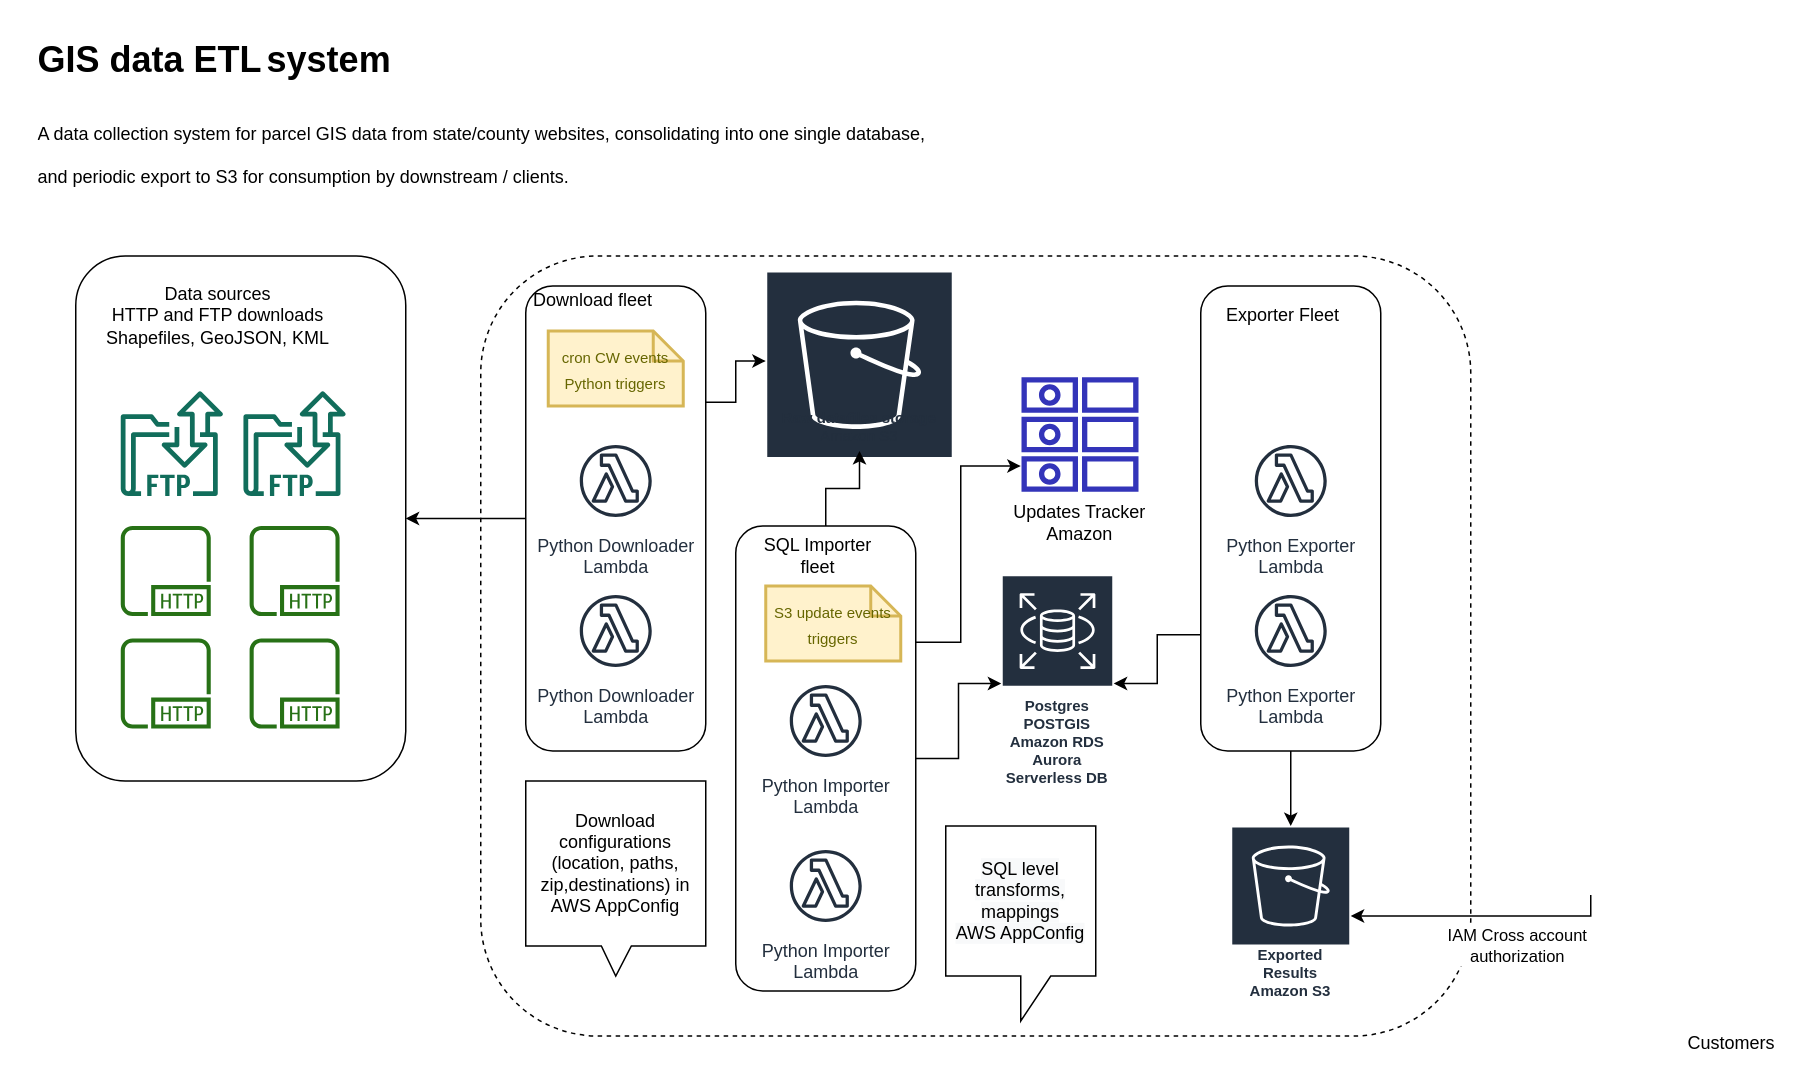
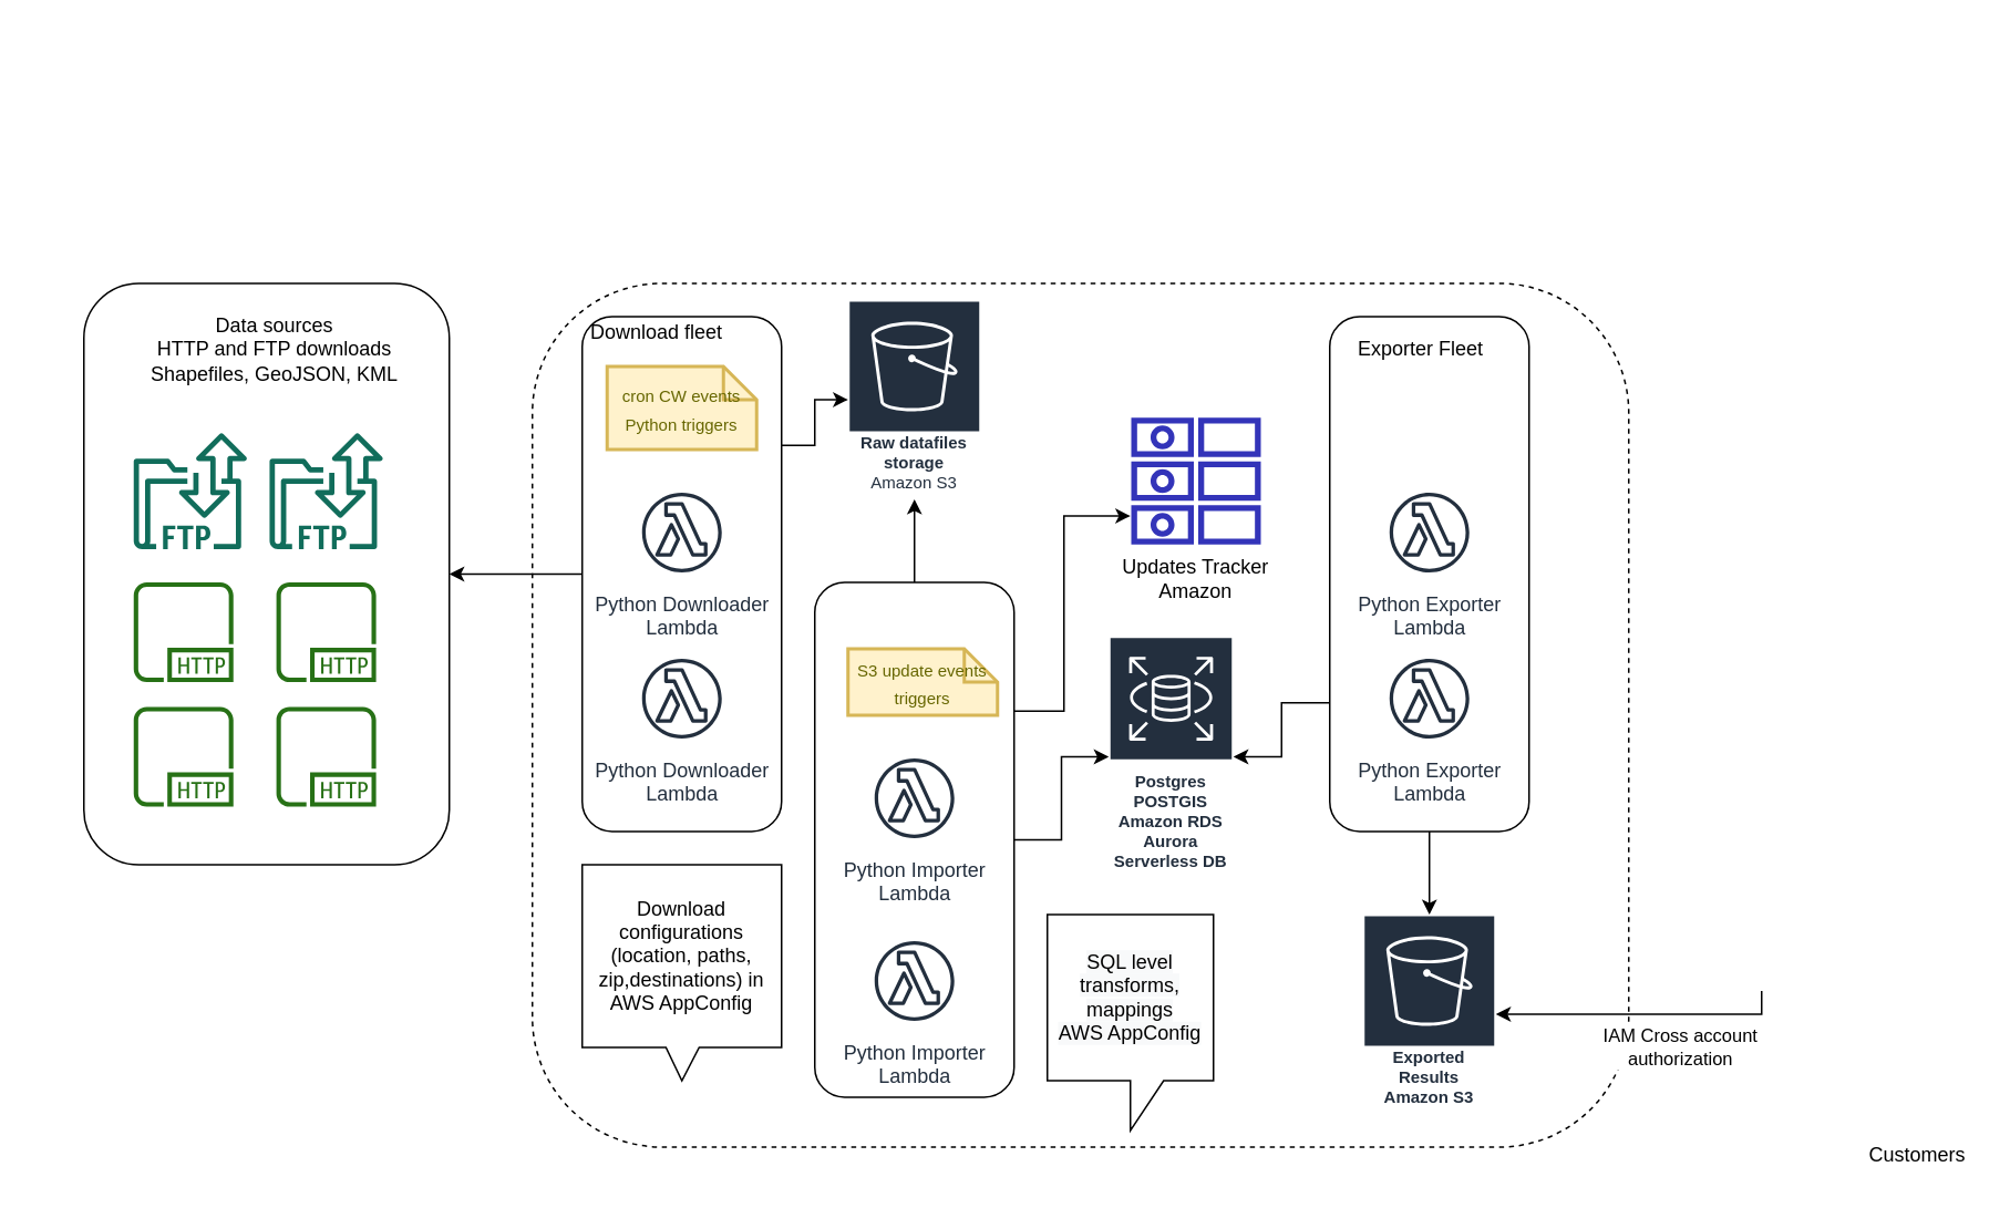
- <mxCell id="2" value="&lt;h1&gt;&lt;span&gt;GIS data&amp;nbsp;&lt;/span&gt;ETL&lt;span style=&quot;font-size: 12px ; font-weight: normal&quot;&gt;&amp;nbsp;&lt;/span&gt;system&amp;nbsp;&lt;/h1&gt;&lt;h1&gt;&lt;span style=&quot;font-size: 12px ; font-weight: normal&quot;&gt;A data collection system for parcel GIS data from state/county websites, consolidating into one single database, and periodic export to S3 for consumption by downstream / clients.&lt;/span&gt;&lt;/h1&gt;" style="text;html=1;strokeColor=none;fillColor=none;spacing=5;spacingTop=-20;whiteSpace=wrap;overflow=hidden;rounded=0;" vertex="1" parent="1"><mxGeometry x="20" y="20" width="620" height="120" as="geometry" /></mxCell>
- <mxCell id="4" value="Data sources&lt;br&gt;HTTP and FTP downloads&lt;br&gt;Shapefiles, GeoJSON, KML" style="text;html=1;strokeColor=none;fillColor=none;align=center;verticalAlign=middle;whiteSpace=wrap;rounded=0;" vertex="1" parent="1"><mxGeometry x="50" y="180" width="190" height="60" as="geometry" /></mxCell>
+ <mxCell id="4" value="Data sources&lt;br&gt;HTTP and FTP downloads&lt;br&gt;Shapefiles, GeoJSON, KML" style="text;html=1;strokeColor=none;fillColor=none;align=center;verticalAlign=middle;whiteSpace=wrap;rounded=0;" vertex="1" parent="1"><mxGeometry x="70" y="180" width="190" height="60" as="geometry" /></mxCell>
- <mxCell id="12" value="Raw datafiles storage&lt;br&gt;&lt;span style=&quot;font-weight: normal&quot;&gt;Amazon S3&lt;/span&gt;" style="outlineConnect=0;fontColor=#232F3E;gradientColor=none;strokeColor=#ffffff;fillColor=#232F3E;dashed=0;verticalLabelPosition=middle;verticalAlign=bottom;align=center;html=1;whiteSpace=wrap;fontSize=10;fontStyle=1;spacing=3;shape=mxgraph.aws4.productIcon;prIcon=mxgraph.aws4.s3;" vertex="1" parent="1"><mxGeometry x="510" y="180" width="125" height="120" as="geometry" /></mxCell>
+ <mxCell id="12" value="Raw datafiles storage&lt;br&gt;&lt;span style=&quot;font-weight: normal&quot;&gt;Amazon S3&lt;/span&gt;" style="outlineConnect=0;fontColor=#232F3E;gradientColor=none;strokeColor=#ffffff;fillColor=#232F3E;dashed=0;verticalLabelPosition=middle;verticalAlign=bottom;align=center;html=1;whiteSpace=wrap;fontSize=10;fontStyle=1;spacing=3;shape=mxgraph.aws4.productIcon;prIcon=mxgraph.aws4.s3;" vertex="1" parent="1"><mxGeometry x="510" y="180" width="80" height="120" as="geometry" /></mxCell>
- <mxCell id="20" value="SQL Importer fleet" style="text;html=1;strokeColor=none;fillColor=none;align=center;verticalAlign=middle;whiteSpace=wrap;rounded=0;" vertex="1" parent="17"><mxGeometry x="10" y="10" width="90" height="20" as="geometry" /></mxCell>
- <mxCell id="21" value="&lt;span style=&quot;font-size: 10px&quot;&gt;S3 update events triggers&lt;/span&gt;" style="shape=note;strokeWidth=2;fontSize=14;size=20;whiteSpace=wrap;html=1;fillColor=#fff2cc;strokeColor=#d6b656;fontColor=#666600;" vertex="1" parent="17"><mxGeometry x="20" y="40" width="90" height="50" as="geometry" /></mxCell>
+ <mxCell id="21" value="&lt;span style=&quot;font-size: 10px&quot;&gt;S3 update events triggers&lt;/span&gt;" style="shape=note;strokeWidth=2;fontSize=14;size=20;whiteSpace=wrap;html=1;fillColor=#fff2cc;strokeColor=#d6b656;fontColor=#666600;" vertex="1" parent="17"><mxGeometry x="20" y="40" width="90" height="40" as="geometry" /></mxCell>
